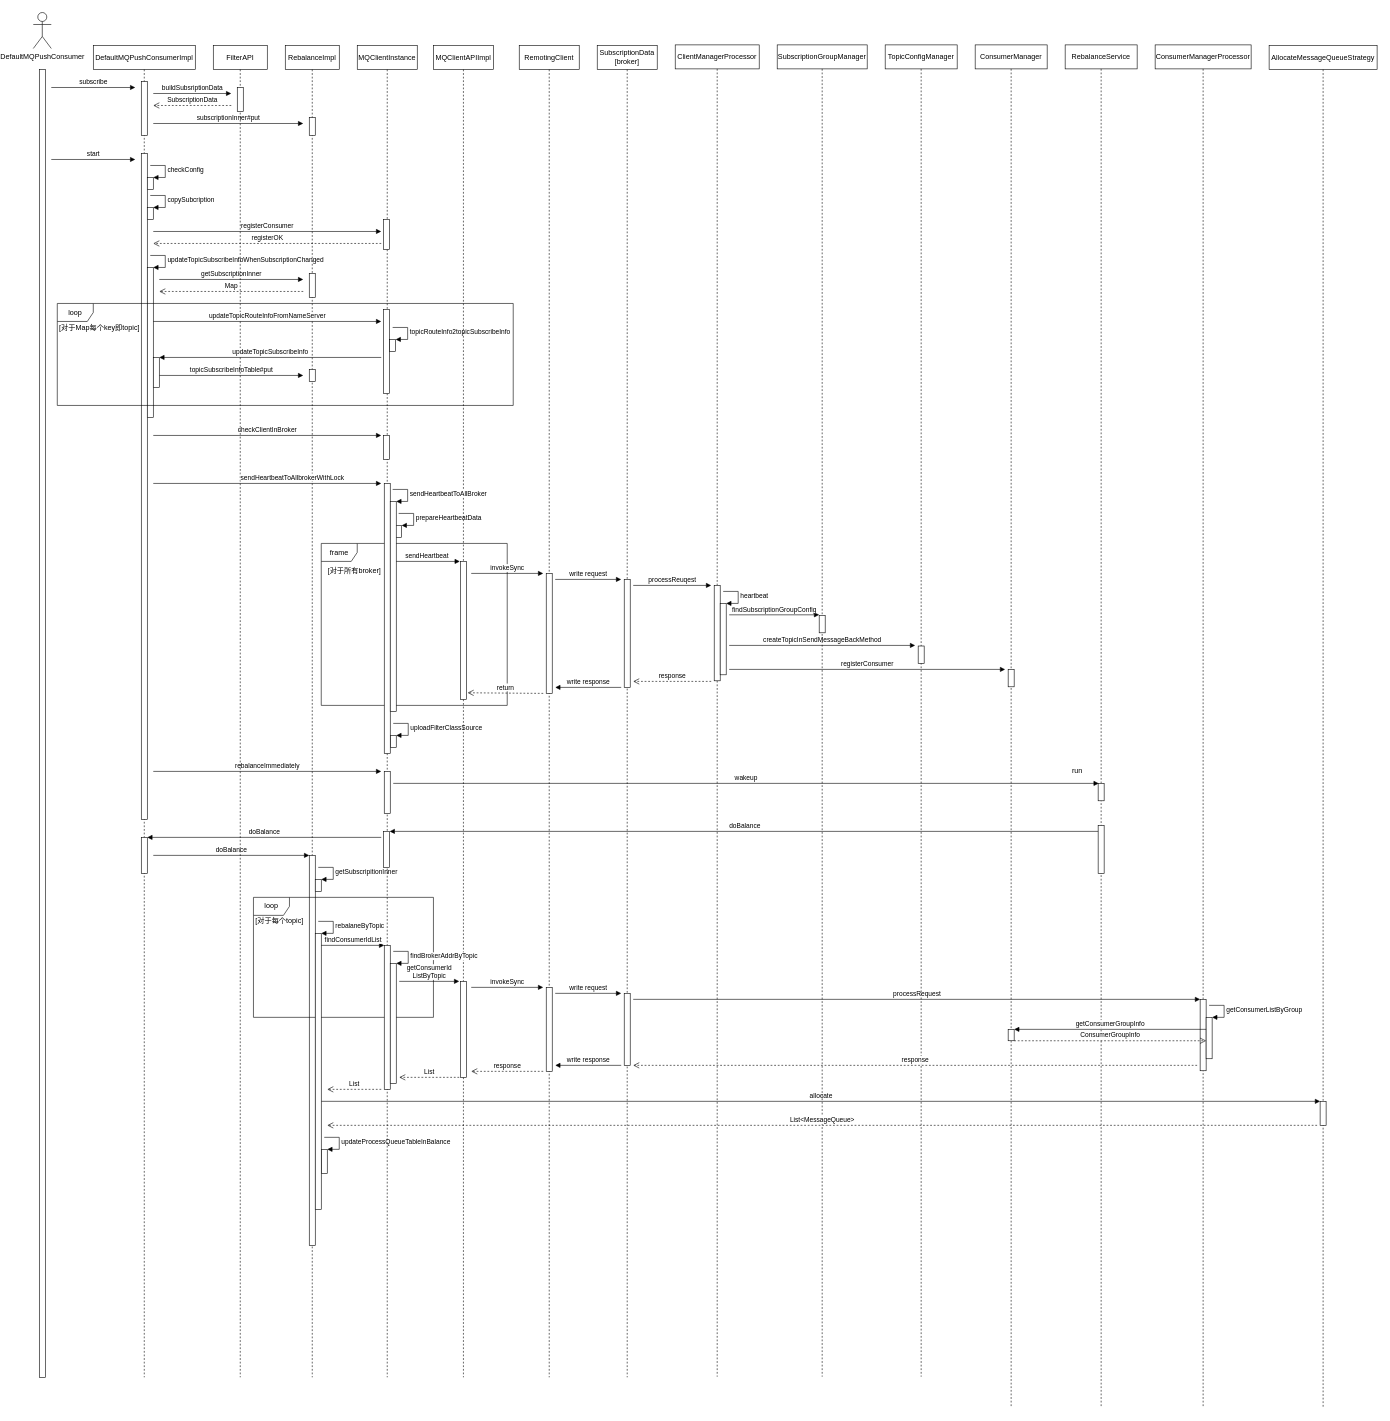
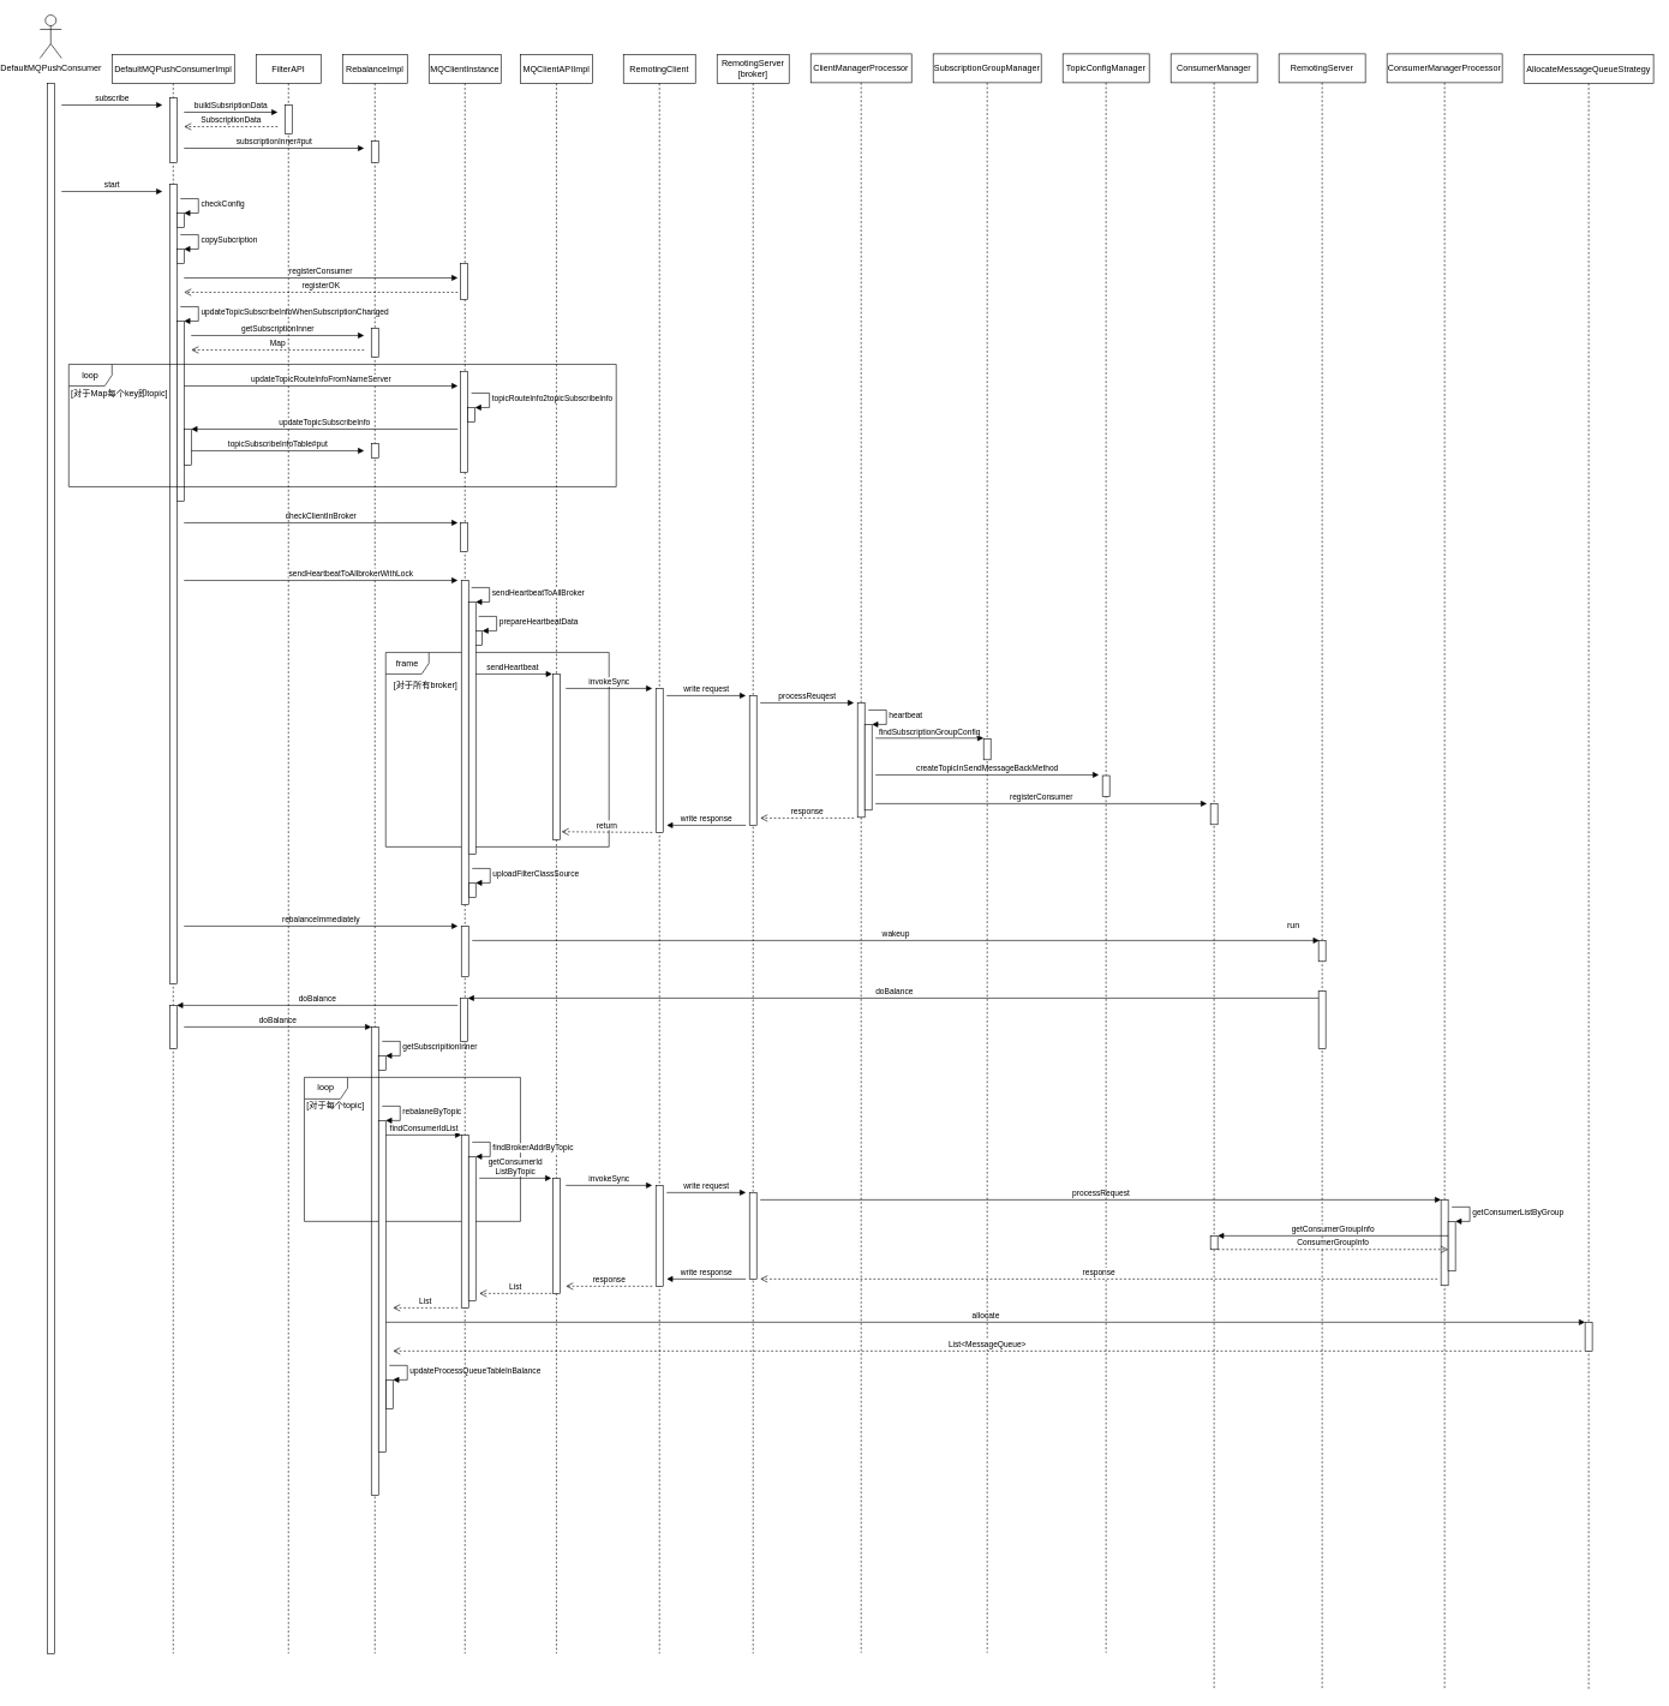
- <mxCell id="75" value="&lt;span style=&quot;white-space: nowrap ; background-color: rgb(255 , 255 , 255)&quot;&gt;SubscriptionData&lt;br&gt;[broker]&lt;br&gt;&lt;/span&gt;" style="shape=umlLifeline;perimeter=lifelinePerimeter;whiteSpace=wrap;html=1;container=1;collapsible=0;recursiveResize=0;outlineConnect=0;" vertex="1" parent="1"><mxGeometry x="960" y="75" width="100" height="2220" as="geometry" /></mxCell>
+ <mxCell id="75" value="&lt;span style=&quot;white-space: nowrap ; background-color: rgb(255 , 255 , 255)&quot;&gt;RemotingServer&lt;br&gt;[broker]&lt;br&gt;&lt;/span&gt;" style="shape=umlLifeline;perimeter=lifelinePerimeter;whiteSpace=wrap;html=1;container=1;collapsible=0;recursiveResize=0;outlineConnect=0;" vertex="1" parent="1"><mxGeometry x="960" y="75" width="100" height="2220" as="geometry" /></mxCell>
- <mxCell id="101" value="&lt;span style=&quot;white-space: nowrap ; background-color: rgb(255 , 255 , 255)&quot;&gt;RebalanceService&lt;br&gt;&lt;/span&gt;" style="shape=umlLifeline;perimeter=lifelinePerimeter;whiteSpace=wrap;html=1;container=1;collapsible=0;recursiveResize=0;outlineConnect=0;" vertex="1" parent="1"><mxGeometry x="1740" y="74" width="120" height="2271" as="geometry" /></mxCell>
+ <mxCell id="101" value="&lt;span style=&quot;white-space: nowrap ; background-color: rgb(255 , 255 , 255)&quot;&gt;RemotingServer&lt;br&gt;&lt;/span&gt;" style="shape=umlLifeline;perimeter=lifelinePerimeter;whiteSpace=wrap;html=1;container=1;collapsible=0;recursiveResize=0;outlineConnect=0;" vertex="1" parent="1"><mxGeometry x="1740" y="74" width="120" height="2271" as="geometry" /></mxCell>
